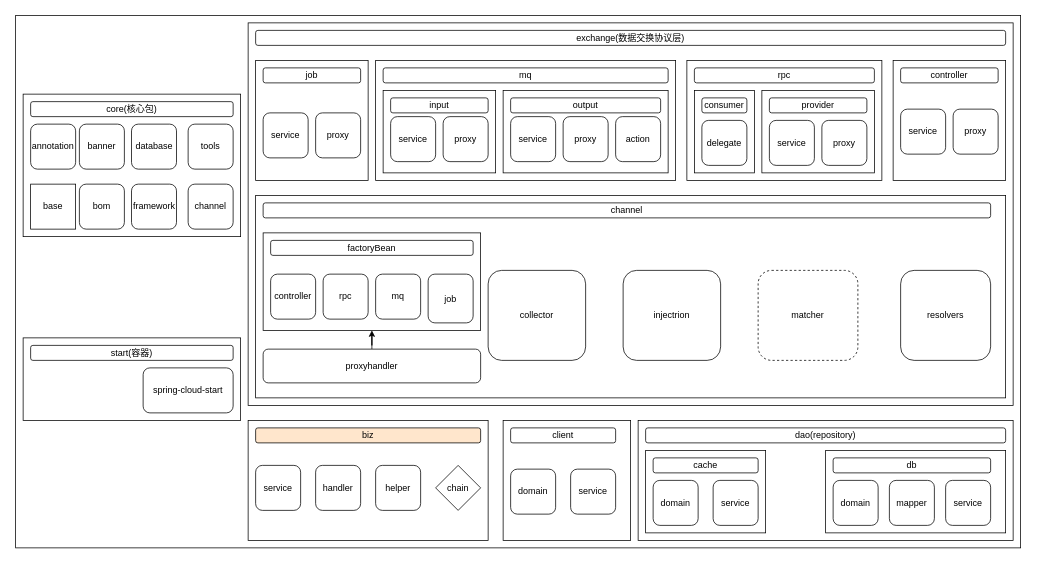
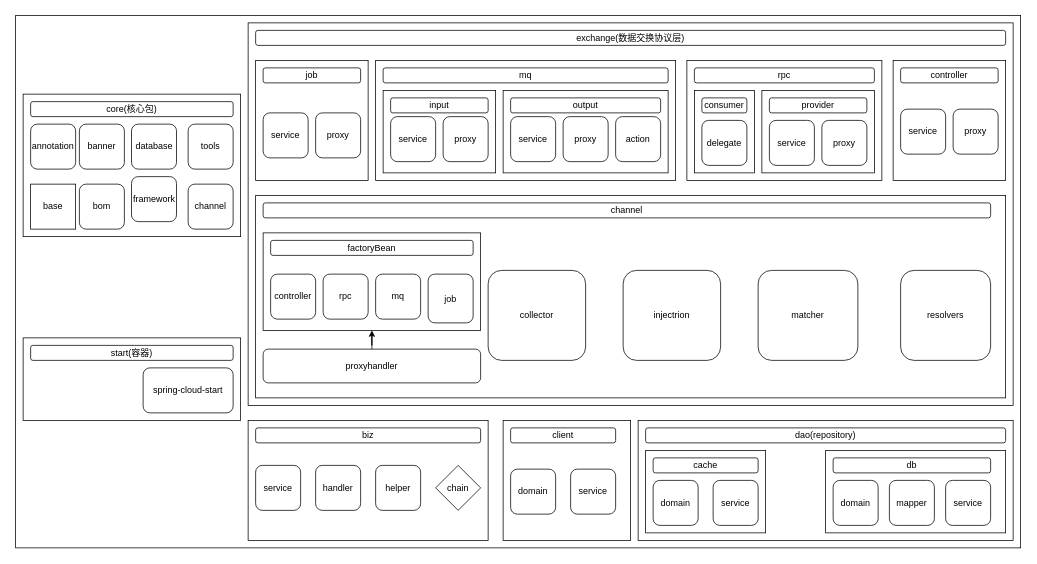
- <mxCell id="11" value="framework" style="whiteSpace=wrap;html=1;aspect=fixed;rounded=1;" parent="1" vertex="1"><mxGeometry x="174.5" y="245" width="60" height="60" as="geometry" /></mxCell>
+ <mxCell id="11" value="framework" style="whiteSpace=wrap;html=1;aspect=fixed;rounded=1;" parent="1" vertex="1"><mxGeometry x="174.5" y="235" width="60" height="60" as="geometry" /></mxCell>
- <mxCell id="71" value="matcher" style="rounded=1;whiteSpace=wrap;html=1;dashed=1;" vertex="1" parent="1"><mxGeometry x="1010" y="360" width="133" height="120" as="geometry" /></mxCell>
+ <mxCell id="71" value="matcher" style="rounded=1;whiteSpace=wrap;html=1;" vertex="1" parent="1"><mxGeometry x="1010" y="360" width="133" height="120" as="geometry" /></mxCell>
- <mxCell id="17" value="biz" style="rounded=1;whiteSpace=wrap;html=1;fillColor=#ffe6cc;" vertex="1" parent="1"><mxGeometry x="340" y="570" width="300" height="20" as="geometry" /></mxCell>
+ <mxCell id="17" value="biz" style="rounded=1;whiteSpace=wrap;html=1;" vertex="1" parent="1"><mxGeometry x="340" y="570" width="300" height="20" as="geometry" /></mxCell>
